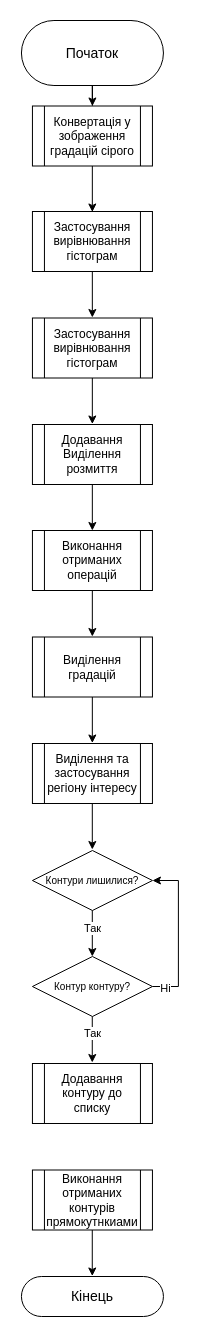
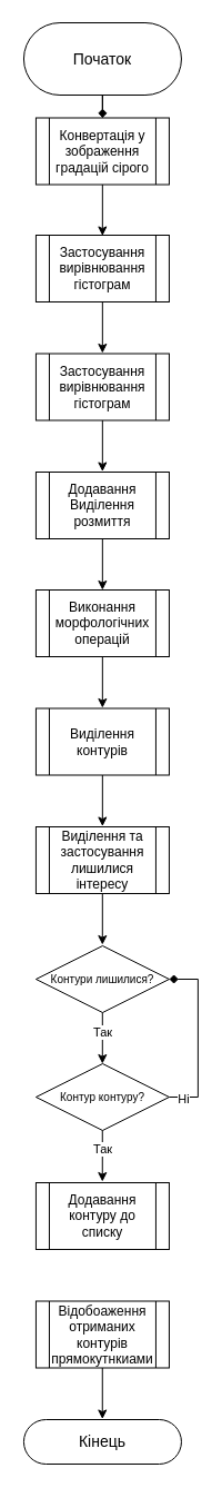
- <mxCell id="2" style="edgeStyle=orthogonalEdgeStyle;rounded=0;orthogonalLoop=1;jettySize=auto;html=1;entryX=0.5;entryY=0;entryDx=0;entryDy=0;" parent="1" source="3" edge="1" target="4"><mxGeometry relative="1" as="geometry"><mxPoint x="91.94" y="103" as="targetPoint" /></mxGeometry></mxCell>
+ <mxCell id="2" style="edgeStyle=orthogonalEdgeStyle;rounded=0;orthogonalLoop=1;jettySize=auto;html=1;entryX=0.5;entryY=0;entryDx=0;entryDy=0;endArrow=diamond;" parent="1" source="3" edge="1" target="4"><mxGeometry relative="1" as="geometry"><mxPoint x="91.94" y="103" as="targetPoint" /></mxGeometry></mxCell>
- <mxCell id="12" value="Виконання отриманих операцій" style="shape=process;whiteSpace=wrap;html=1;backgroundOutline=1;" vertex="1" parent="1"><mxGeometry x="31.94" y="530" width="120" height="60" as="geometry" /></mxCell>
+ <mxCell id="12" value="Виконання морфологічних операцій" style="shape=process;whiteSpace=wrap;html=1;backgroundOutline=1;" vertex="1" parent="1"><mxGeometry x="31.94" y="530" width="120" height="60" as="geometry" /></mxCell>
- <mxCell id="13" value="Виділення градацій" style="shape=process;whiteSpace=wrap;html=1;backgroundOutline=1;" vertex="1" parent="1"><mxGeometry x="31.94" y="636.5" width="120" height="60" as="geometry" /></mxCell>
+ <mxCell id="13" value="Виділення контурів" style="shape=process;whiteSpace=wrap;html=1;backgroundOutline=1;" vertex="1" parent="1"><mxGeometry x="31.94" y="636.5" width="120" height="60" as="geometry" /></mxCell>
- <mxCell id="15" value="Виділення та застосування регіону інтересу" style="shape=process;whiteSpace=wrap;html=1;backgroundOutline=1;" vertex="1" parent="1"><mxGeometry x="31.94" y="743" width="120" height="60" as="geometry" /></mxCell>
+ <mxCell id="15" value="Виділення та застосування лишилися інтересу" style="shape=process;whiteSpace=wrap;html=1;backgroundOutline=1;" vertex="1" parent="1"><mxGeometry x="31.94" y="743" width="120" height="60" as="geometry" /></mxCell>
- <mxCell id="18" style="edgeStyle=orthogonalEdgeStyle;rounded=0;orthogonalLoop=1;jettySize=auto;html=1;entryX=1;entryY=0.5;entryDx=0;entryDy=0;" edge="1" parent="1" source="20" target="17"><mxGeometry relative="1" as="geometry"><Array as="points"><mxPoint x="177.94" y="986" /><mxPoint x="177.94" y="880" /></Array></mxGeometry></mxCell>
+ <mxCell id="18" style="edgeStyle=orthogonalEdgeStyle;rounded=0;orthogonalLoop=1;jettySize=auto;html=1;entryX=1;entryY=0.5;entryDx=0;entryDy=0;endArrow=diamond;" edge="1" parent="1" source="20" target="17"><mxGeometry relative="1" as="geometry"><Array as="points"><mxPoint x="177.94" y="986" /><mxPoint x="177.94" y="880" /></Array></mxGeometry></mxCell>
- <mxCell id="27" value="Виконання отриманих контурів прямокутнкиами" style="shape=process;whiteSpace=wrap;html=1;backgroundOutline=1;" vertex="1" parent="1"><mxGeometry x="31.94" y="1169.5" width="120" height="60" as="geometry" /></mxCell>
+ <mxCell id="27" value="Відобоаження отриманих контурів прямокутнкиами" style="shape=process;whiteSpace=wrap;html=1;backgroundOutline=1;" vertex="1" parent="1"><mxGeometry x="31.94" y="1169.5" width="120" height="60" as="geometry" /></mxCell>
